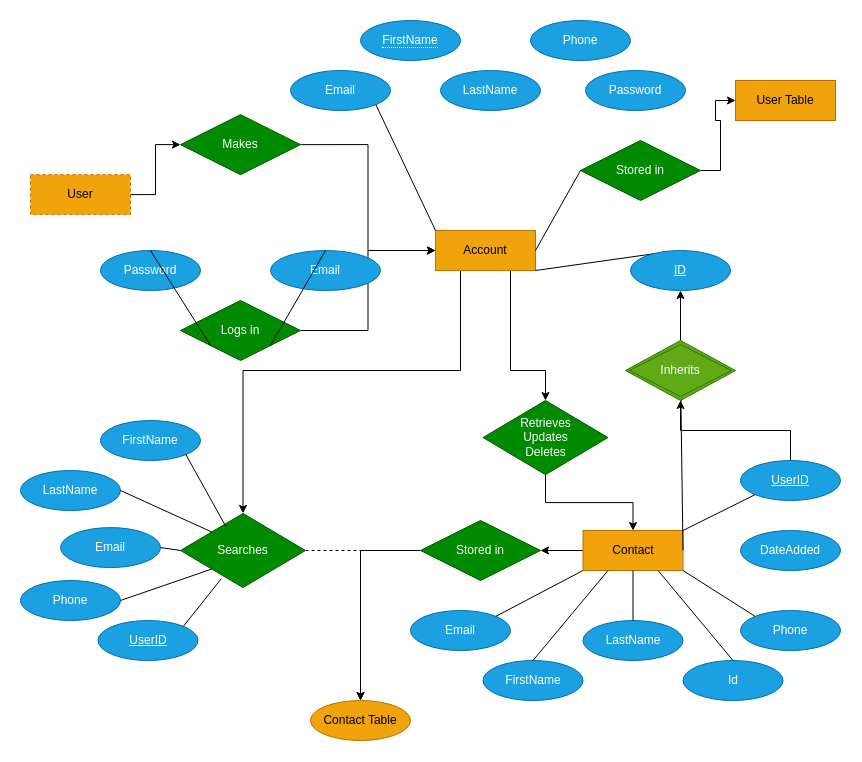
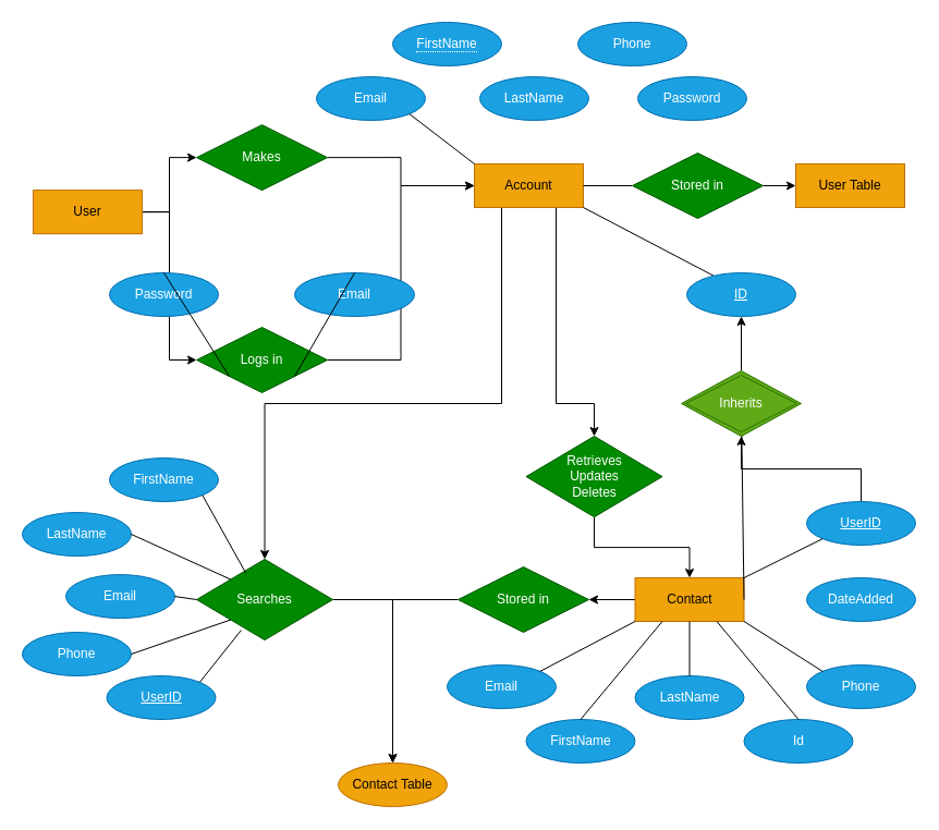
- <mxCell id="13" value="User Table" style="whiteSpace=wrap;html=1;align=center;fillColor=#f0a30a;strokeColor=#BD7000;fontColor=#000000;" vertex="1" parent="1"><mxGeometry x="735" y="80" width="100" height="40" as="geometry" /></mxCell>
+ <mxCell id="13" value="User Table" style="whiteSpace=wrap;html=1;align=center;fillColor=#f0a30a;strokeColor=#BD7000;fontColor=#000000;" vertex="1" parent="1"><mxGeometry x="730" y="150" width="100" height="40" as="geometry" /></mxCell>
- <mxCell id="5" value="User" style="whiteSpace=wrap;html=1;align=center;fillColor=#f0a30a;strokeColor=#BD7000;fontColor=#000000;dashed=1;" vertex="1" parent="1"><mxGeometry x="30" y="174.14" width="100" height="40" as="geometry" /></mxCell>
+ <mxCell id="5" value="User" style="whiteSpace=wrap;html=1;align=center;fillColor=#f0a30a;strokeColor=#BD7000;fontColor=#000000;" vertex="1" parent="1"><mxGeometry x="30" y="174.14" width="100" height="40" as="geometry" /></mxCell>
- <mxCell id="10" value="Account" style="whiteSpace=wrap;html=1;align=center;fillColor=#f0a30a;strokeColor=#BD7000;fontColor=#000000;" vertex="1" parent="1"><mxGeometry x="435" y="230" width="100" height="40" as="geometry" /></mxCell>
+ <mxCell id="10" value="Account" style="whiteSpace=wrap;html=1;align=center;fillColor=#f0a30a;strokeColor=#BD7000;fontColor=#000000;" vertex="1" parent="1"><mxGeometry x="435" y="150" width="100" height="40" as="geometry" /></mxCell>
+ <mxCell id="4" style="edgeStyle=orthogonalEdgeStyle;rounded=0;orthogonalLoop=1;jettySize=auto;html=1;exitX=1;exitY=0.5;exitDx=0;exitDy=0;entryX=0;entryY=0.5;entryDx=0;entryDy=0;" edge="1" parent="1" source="5" target="7"><mxGeometry relative="1" as="geometry" /></mxCell>
- <mxCell id="39" style="edgeStyle=orthogonalEdgeStyle;rounded=0;orthogonalLoop=1;jettySize=auto;html=1;exitX=1;exitY=0.5;exitDx=0;exitDy=0;entryX=0.5;entryY=0;entryDx=0;entryDy=0;dashed=1;" edge="1" parent="1" source="40" target="65"><mxGeometry relative="1" as="geometry" /></mxCell>
+ <mxCell id="39" style="edgeStyle=orthogonalEdgeStyle;rounded=0;orthogonalLoop=1;jettySize=auto;html=1;exitX=1;exitY=0.5;exitDx=0;exitDy=0;entryX=0.5;entryY=0;entryDx=0;entryDy=0;" edge="1" parent="1" source="40" target="65"><mxGeometry relative="1" as="geometry" /></mxCell>
